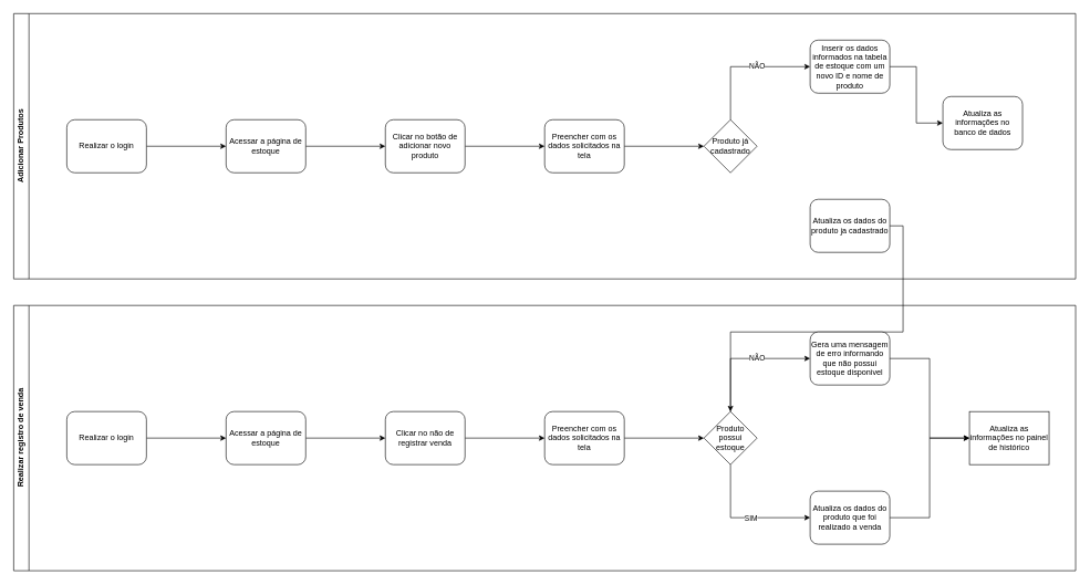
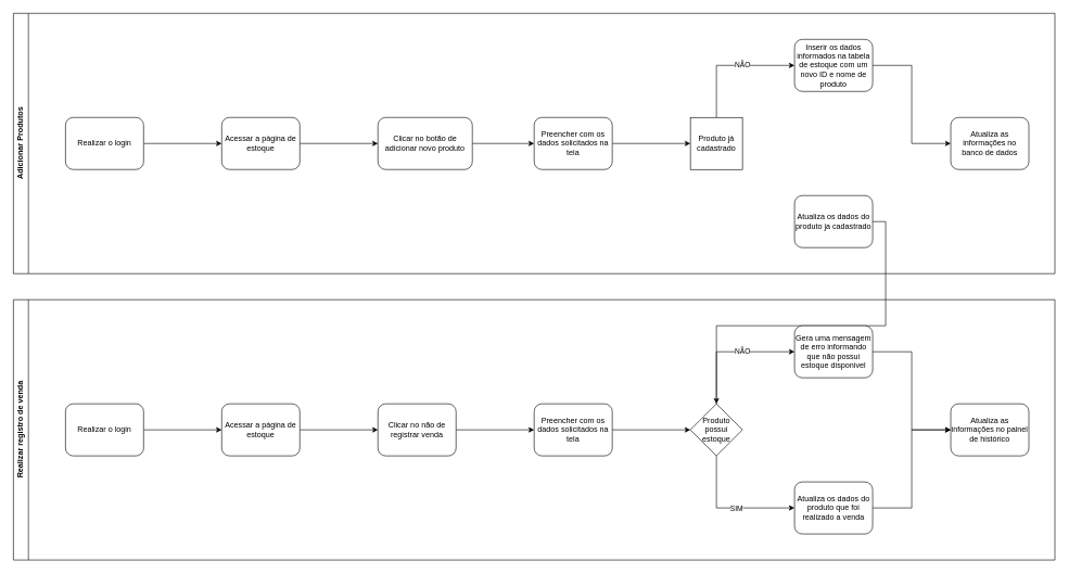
- <mxCell id="18" value="Atualiza as informações no banco de dados" style="rounded=1;whiteSpace=wrap;html=1;" vertex="1" parent="1"><mxGeometry x="1420" y="145" width="120" height="80" as="geometry" /></mxCell>
+ <mxCell id="18" value="Atualiza as informações no banco de dados" style="rounded=1;whiteSpace=wrap;html=1;" vertex="1" parent="1"><mxGeometry x="1460" y="180" width="120" height="80" as="geometry" /></mxCell>
- <mxCell id="8" value="Clicar no botão de adicionar novo produto" style="rounded=1;whiteSpace=wrap;html=1;" vertex="1" parent="1"><mxGeometry x="580" y="180" width="120" height="80" as="geometry" /></mxCell>
+ <mxCell id="8" value="Clicar no botão de adicionar novo produto" style="rounded=1;whiteSpace=wrap;html=1;" vertex="1" parent="1"><mxGeometry x="580" y="180" width="145" height="80" as="geometry" /></mxCell>
- <mxCell id="13" value="Produto já cadastrado" style="rhombus;whiteSpace=wrap;html=1;" vertex="1" parent="1"><mxGeometry x="1060" y="180" width="80" height="80" as="geometry" /></mxCell>
+ <mxCell id="13" value="Produto já cadastrado" style="whiteSpace=wrap;html=1;rounded=0;" vertex="1" parent="1"><mxGeometry x="1060" y="180" width="80" height="80" as="geometry" /></mxCell>
- <mxCell id="36" value="Atualiza as informações no painel de histórico" style="whiteSpace=wrap;html=1;rounded=0;" vertex="1" parent="1"><mxGeometry x="1460" y="620" width="120" height="80" as="geometry" /></mxCell>
+ <mxCell id="36" value="Atualiza as informações no painel de histórico" style="rounded=1;whiteSpace=wrap;html=1;" vertex="1" parent="1"><mxGeometry x="1460" y="620" width="120" height="80" as="geometry" /></mxCell>
